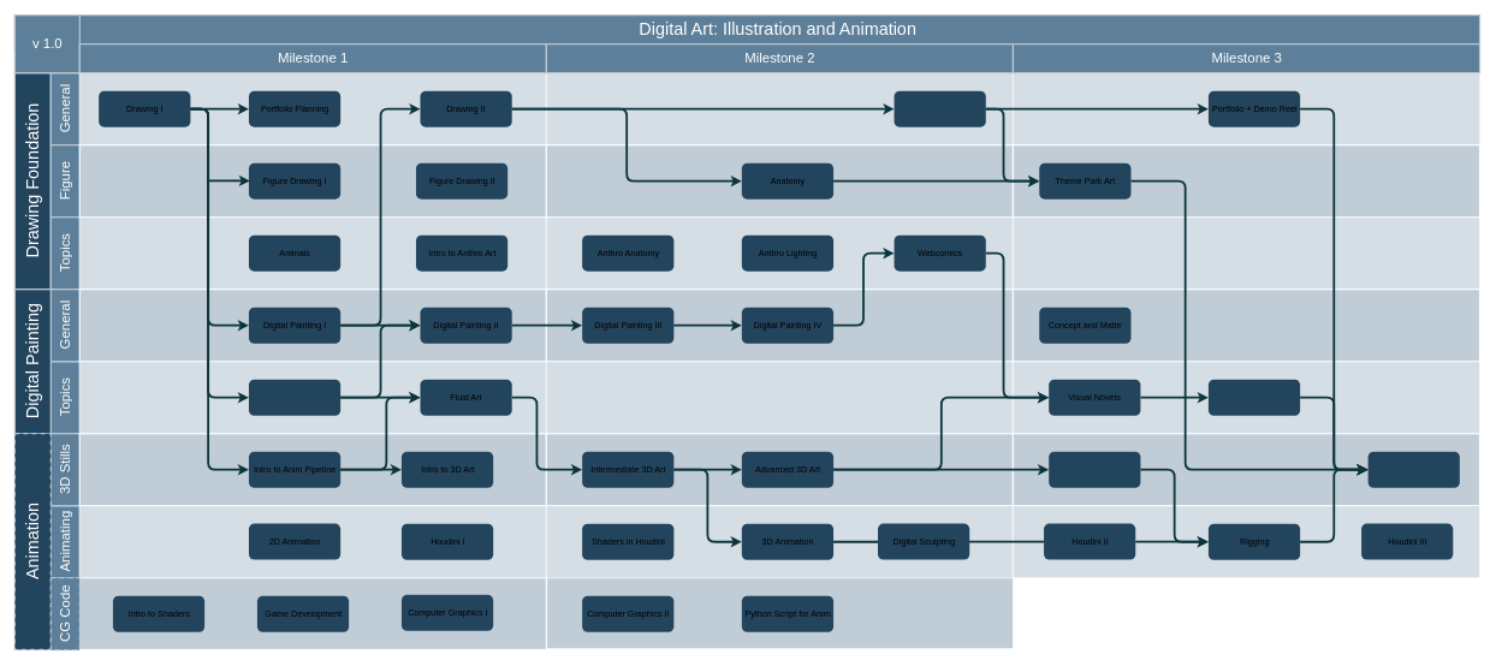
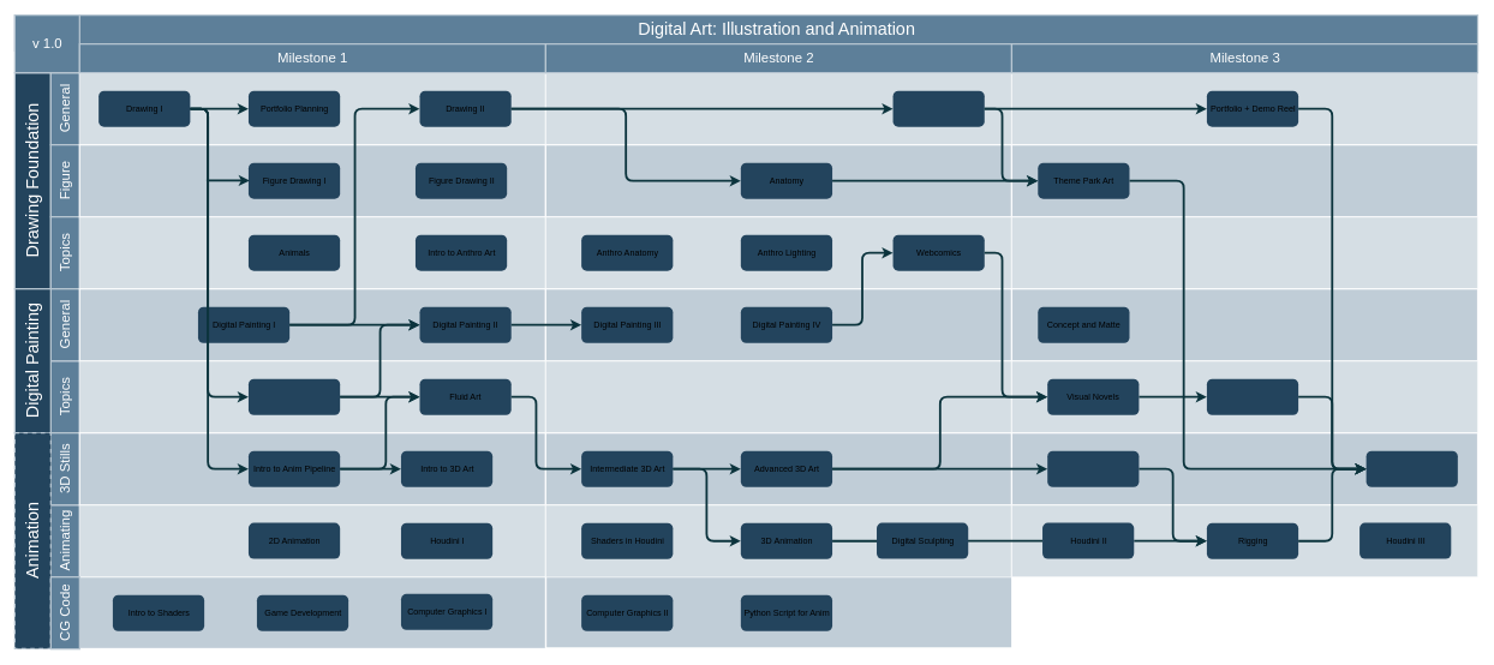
- <mxCell id="41" value="Digital Painting I" style="rounded=1;fillColor=#23445D;strokeColor=none;strokeWidth=2;fontFamily=Helvetica;html=1;gradientColor=none;" parent="1" vertex="1"><mxGeometry x="344.354" y="425.5" width="127" height="50" as="geometry" /></mxCell>
+ <mxCell id="41" value="Digital Painting I" style="rounded=1;fillColor=#23445D;strokeColor=none;strokeWidth=2;fontFamily=Helvetica;html=1;gradientColor=none;" parent="1" vertex="1"><mxGeometry x="274.354" y="425.5" width="127" height="50" as="geometry" /></mxCell>
- <mxCell id="71" value="" style="edgeStyle=elbowEdgeStyle;elbow=horizontal;strokeWidth=3;strokeColor=#0C343D;fontFamily=Helvetica;html=1;" parent="1" source="54" target="50" edge="1"><mxGeometry x="6.449" y="830.5" width="131.973" height="100" as="geometry"><mxPoint x="-127.551" y="100.5" as="sourcePoint" /><mxPoint x="4.422" y="0.5" as="targetPoint" /></mxGeometry></mxCell>
- <mxCell id="102" value="CG Code" style="strokeColor=#BAC8D3;fillColor=#5d7f99;fontSize=19;strokeWidth=2;horizontal=0;fontFamily=Helvetica;html=1;labelBackgroundColor=none;fontColor=#FFFFFF;dashed=1;" vertex="1" parent="1"><mxGeometry x="70" y="800.5" width="40" height="100" as="geometry" /></mxCell>
+ <mxCell id="102" value="CG Code" style="strokeColor=#BAC8D3;fillColor=#5d7f99;fontSize=19;strokeWidth=2;horizontal=0;fontFamily=Helvetica;html=1;labelBackgroundColor=none;fontColor=#FFFFFF;" vertex="1" parent="1"><mxGeometry x="70" y="800.5" width="40" height="100" as="geometry" /></mxCell>
